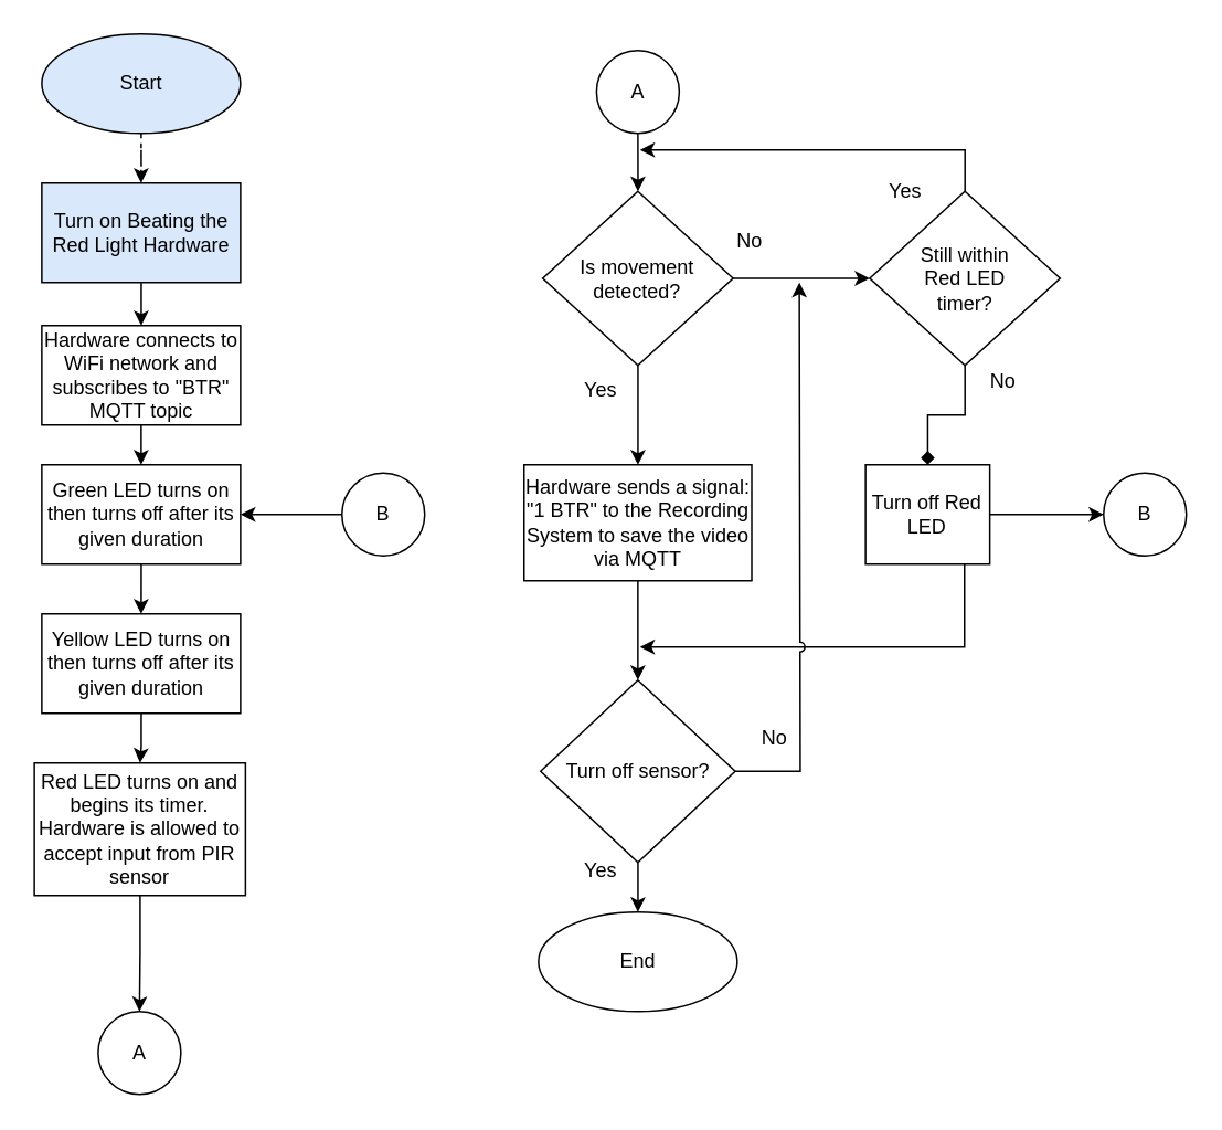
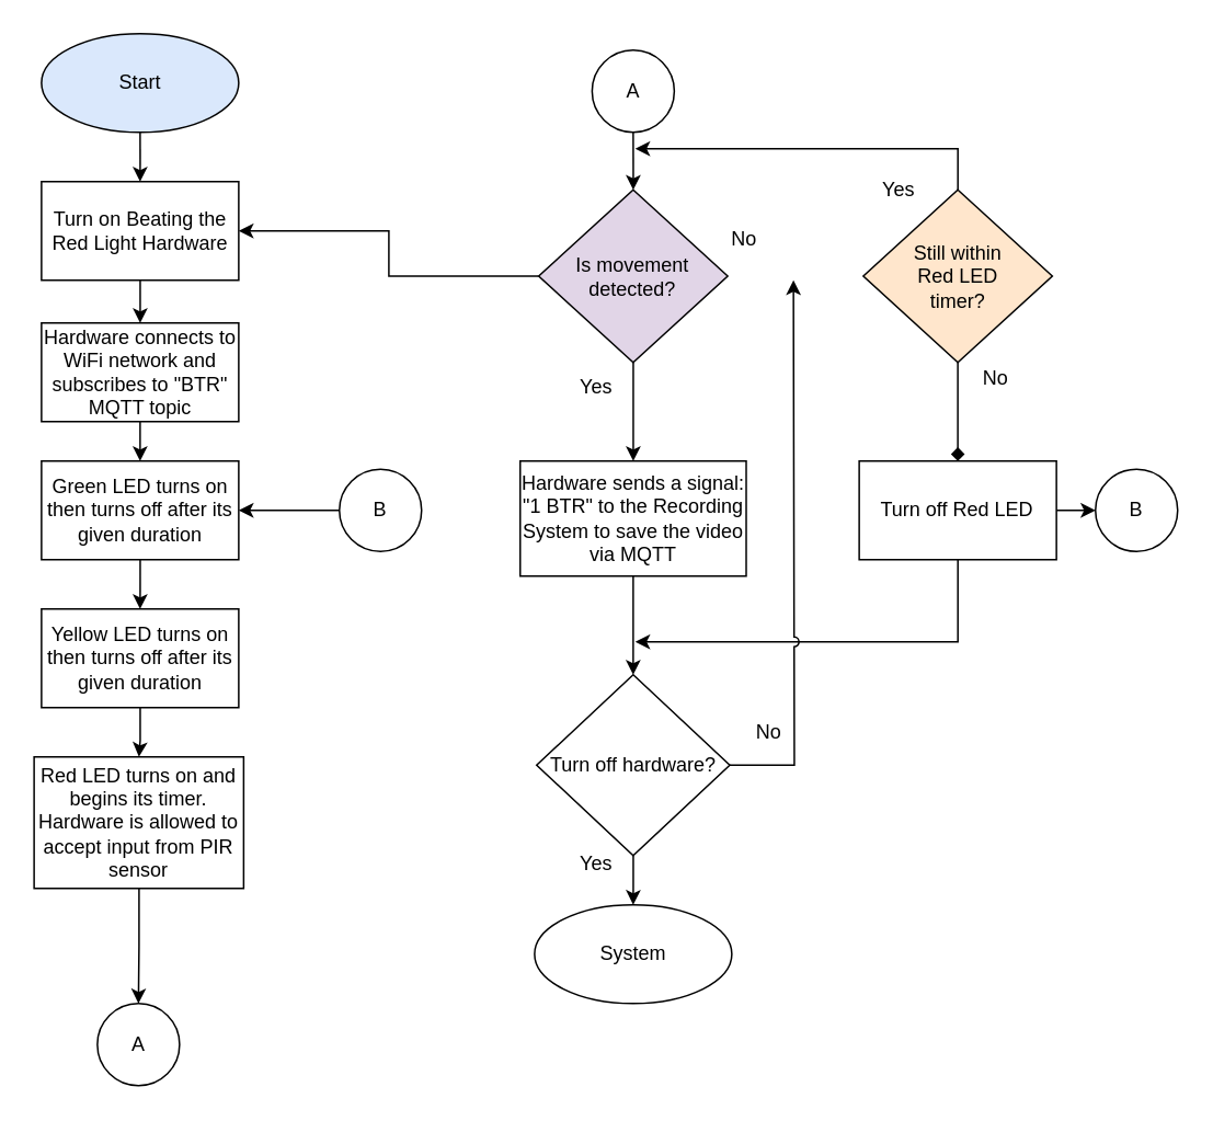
- <mxCell id="2" style="edgeStyle=orthogonalEdgeStyle;rounded=0;orthogonalLoop=1;jettySize=auto;html=1;entryX=0.5;entryY=0;entryDx=0;entryDy=0;dashed=1;" parent="1" source="3" target="11" edge="1"><mxGeometry relative="1" as="geometry" /></mxCell>
+ <mxCell id="2" style="edgeStyle=orthogonalEdgeStyle;rounded=0;orthogonalLoop=1;jettySize=auto;html=1;entryX=0.5;entryY=0;entryDx=0;entryDy=0;" parent="1" source="3" target="11" edge="1"><mxGeometry relative="1" as="geometry" /></mxCell>
- <mxCell id="11" value="Turn on Beating the Red Light Hardware" style="whiteSpace=wrap;html=1;fillColor=#dae8fc;" parent="1" vertex="1"><mxGeometry x="24.75" y="110" width="120" height="60" as="geometry" /></mxCell>
+ <mxCell id="11" value="Turn on Beating the Red Light Hardware" style="whiteSpace=wrap;html=1;" parent="1" vertex="1"><mxGeometry x="24.75" y="110" width="120" height="60" as="geometry" /></mxCell>
- <mxCell id="18" value="Is movement detected?" style="rhombus;whiteSpace=wrap;html=1;rounded=0;" vertex="1" parent="1"><mxGeometry x="327.25" y="115" width="115" height="105" as="geometry" /></mxCell>
+ <mxCell id="18" value="Is movement detected?" style="rhombus;whiteSpace=wrap;html=1;rounded=0;fillColor=#e1d5e7;" vertex="1" parent="1"><mxGeometry x="327.25" y="115" width="115" height="105" as="geometry" /></mxCell>
- <mxCell id="17" value="" style="edgeStyle=orthogonalEdgeStyle;rounded=0;orthogonalLoop=1;jettySize=auto;html=1;" edge="1" parent="1" source="18" target="24"><mxGeometry relative="1" as="geometry" /></mxCell>
+ <mxCell id="17" value="" style="edgeStyle=orthogonalEdgeStyle;rounded=0;orthogonalLoop=1;jettySize=auto;html=1;" edge="1" parent="1" source="18" target="11"><mxGeometry relative="1" as="geometry" /></mxCell>
- <mxCell id="24" value="Still within &lt;br&gt;Red LED &lt;br&gt;timer?" style="rhombus;whiteSpace=wrap;html=1;rounded=0;" vertex="1" parent="1"><mxGeometry x="524.75" y="115" width="115" height="105" as="geometry" /></mxCell>
+ <mxCell id="24" value="Still within &lt;br&gt;Red LED &lt;br&gt;timer?" style="rhombus;whiteSpace=wrap;html=1;rounded=0;fillColor=#ffe6cc;" vertex="1" parent="1"><mxGeometry x="524.75" y="115" width="115" height="105" as="geometry" /></mxCell>
- <mxCell id="29" value="Turn off Red LED" style="rounded=0;whiteSpace=wrap;html=1;" vertex="1" parent="1"><mxGeometry x="522.25" y="280" width="75" height="60" as="geometry" /></mxCell>
+ <mxCell id="29" value="Turn off Red LED" style="rounded=0;whiteSpace=wrap;html=1;" vertex="1" parent="1"><mxGeometry x="522.25" y="280" width="120" height="60" as="geometry" /></mxCell>
- <mxCell id="33" value="Turn off sensor?" style="rhombus;whiteSpace=wrap;html=1;rounded=0;" vertex="1" parent="1"><mxGeometry x="326" y="410" width="117.5" height="110" as="geometry" /></mxCell>
+ <mxCell id="33" value="Turn off hardware?" style="rhombus;whiteSpace=wrap;html=1;rounded=0;" vertex="1" parent="1"><mxGeometry x="326" y="410" width="117.5" height="110" as="geometry" /></mxCell>
- <mxCell id="35" value="End" style="ellipse;whiteSpace=wrap;html=1;" vertex="1" parent="1"><mxGeometry x="324.75" y="550" width="120" height="60" as="geometry" /></mxCell>
+ <mxCell id="35" value="System" style="ellipse;whiteSpace=wrap;html=1;" vertex="1" parent="1"><mxGeometry x="324.75" y="550" width="120" height="60" as="geometry" /></mxCell>
